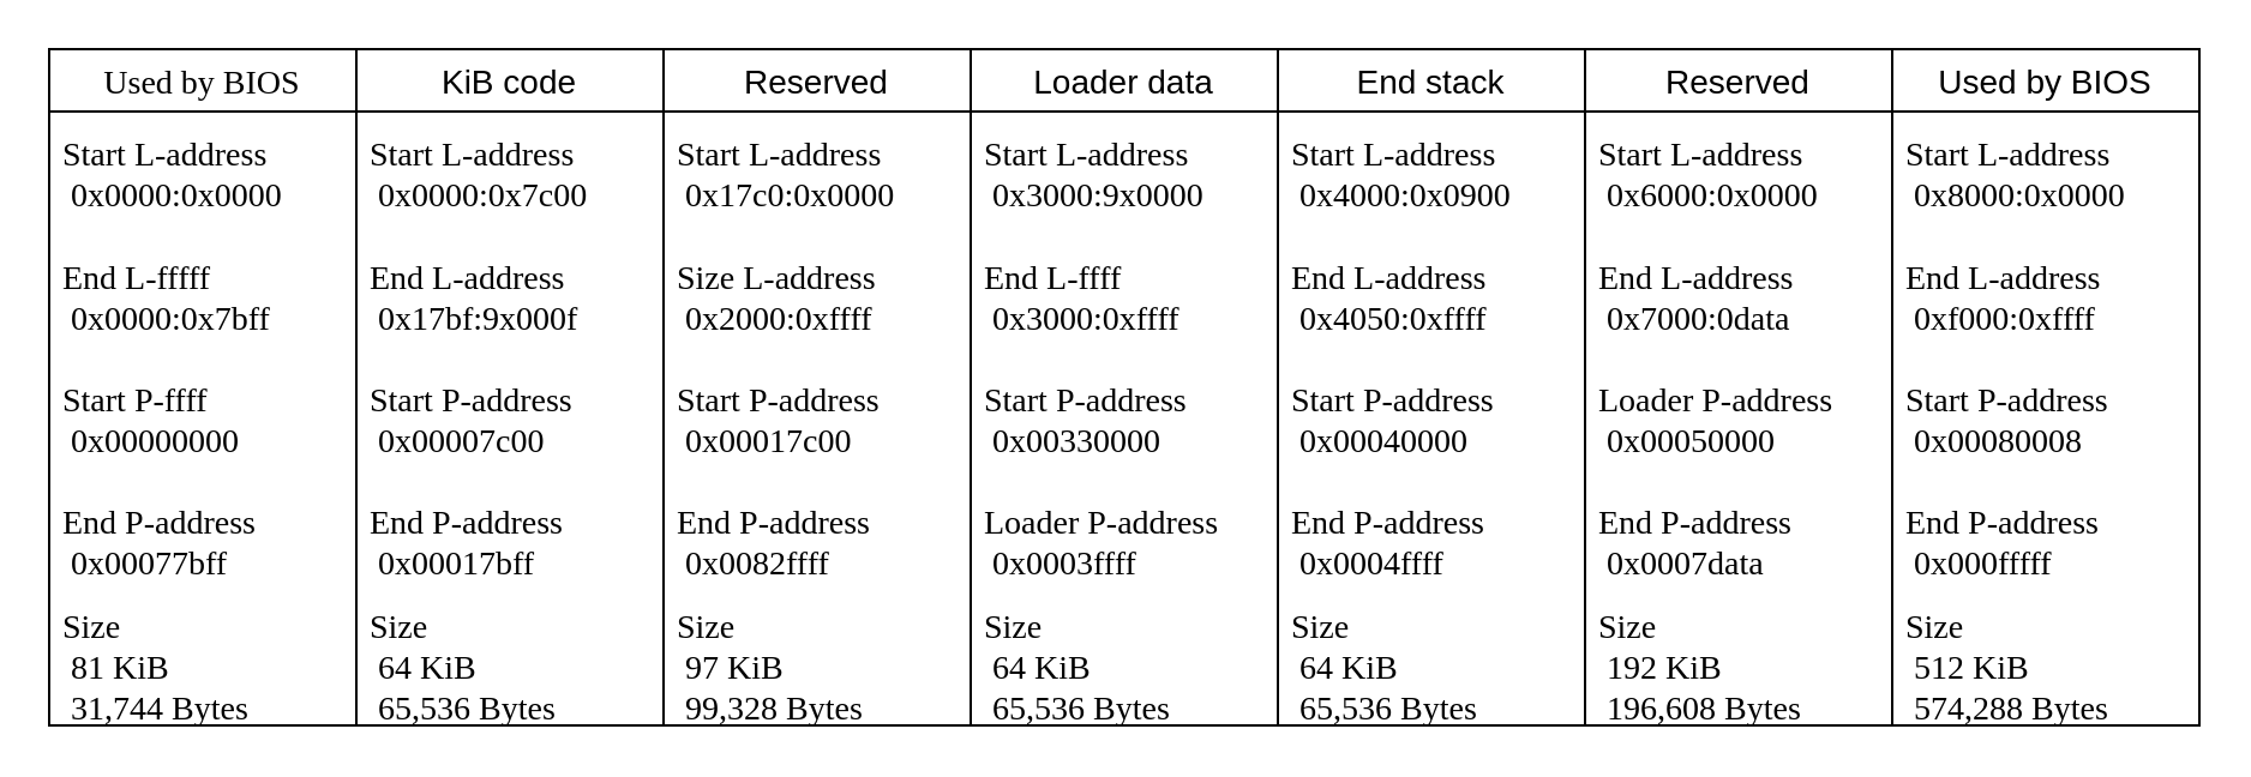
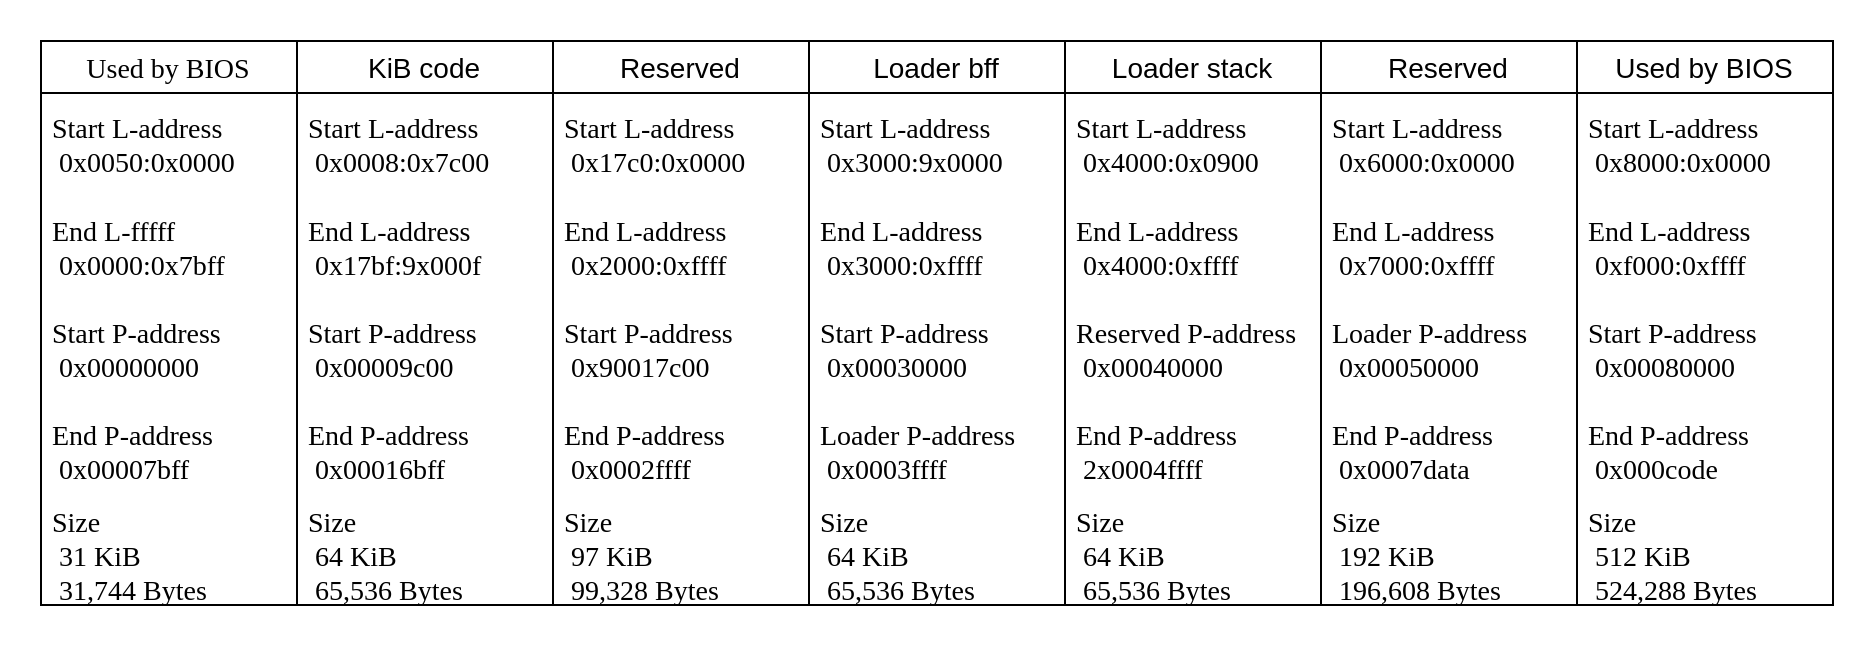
- <mxCell id="14" value="Loader data" style="swimlane;fontStyle=0;childLayout=stackLayout;horizontal=1;startSize=26;fillColor=none;horizontalStack=0;resizeParent=1;resizeParentMax=0;resizeLast=0;collapsible=1;marginBottom=0;fontSize=14;aspect=fixed;" parent="1" vertex="1"><mxGeometry x="404" y="20" width="128" height="282" as="geometry" /></mxCell>
+ <mxCell id="14" value="Loader bff" style="swimlane;fontStyle=0;childLayout=stackLayout;horizontal=1;startSize=26;fillColor=none;horizontalStack=0;resizeParent=1;resizeParentMax=0;resizeLast=0;collapsible=1;marginBottom=0;fontSize=14;aspect=fixed;" parent="1" vertex="1"><mxGeometry x="404" y="20" width="128" height="282" as="geometry" /></mxCell>
- <mxCell id="8" value="End stack" style="swimlane;fontStyle=0;childLayout=stackLayout;horizontal=1;startSize=26;fillColor=none;horizontalStack=0;resizeParent=1;resizeParentMax=0;resizeLast=0;collapsible=1;marginBottom=0;fontSize=14;aspect=fixed;" parent="1" vertex="1"><mxGeometry x="532" y="20" width="128" height="282" as="geometry" /></mxCell>
+ <mxCell id="8" value="Loader stack" style="swimlane;fontStyle=0;childLayout=stackLayout;horizontal=1;startSize=26;fillColor=none;horizontalStack=0;resizeParent=1;resizeParentMax=0;resizeLast=0;collapsible=1;marginBottom=0;fontSize=14;aspect=fixed;" parent="1" vertex="1"><mxGeometry x="532" y="20" width="128" height="282" as="geometry" /></mxCell>
- <mxCell id="33" value="Start L-address &#10; 0x0000:0x0000" style="text;strokeColor=none;fillColor=none;align=left;verticalAlign=middle;spacingLeft=4;spacingRight=4;overflow=hidden;rotatable=0;points=[[0,0.5],[1,0.5]];portConstraint=eastwest;fontSize=14;fontFamily=Consolas;aspect=fixed;" parent="32" vertex="1"><mxGeometry y="26" width="128" height="51.2" as="geometry" /></mxCell>
+ <mxCell id="33" value="Start L-address &#10; 0x0050:0x0000" style="text;strokeColor=none;fillColor=none;align=left;verticalAlign=middle;spacingLeft=4;spacingRight=4;overflow=hidden;rotatable=0;points=[[0,0.5],[1,0.5]];portConstraint=eastwest;fontSize=14;fontFamily=Consolas;aspect=fixed;" parent="32" vertex="1"><mxGeometry y="26" width="128" height="51.2" as="geometry" /></mxCell>
- <mxCell id="27" value="Start L-address &#10; 0x0000:0x7c00" style="text;strokeColor=none;fillColor=none;align=left;verticalAlign=middle;spacingLeft=4;spacingRight=4;overflow=hidden;rotatable=0;points=[[0,0.5],[1,0.5]];portConstraint=eastwest;fontSize=14;fontFamily=Consolas;aspect=fixed;" parent="26" vertex="1"><mxGeometry y="26" width="128" height="51.2" as="geometry" /></mxCell>
+ <mxCell id="27" value="Start L-address &#10; 0x0008:0x7c00" style="text;strokeColor=none;fillColor=none;align=left;verticalAlign=middle;spacingLeft=4;spacingRight=4;overflow=hidden;rotatable=0;points=[[0,0.5],[1,0.5]];portConstraint=eastwest;fontSize=14;fontFamily=Consolas;aspect=fixed;" parent="26" vertex="1"><mxGeometry y="26" width="128" height="51.2" as="geometry" /></mxCell>
- <mxCell id="22" value="Size L-address &#10; 0x2000:0xffff" style="text;strokeColor=none;fillColor=none;align=left;verticalAlign=middle;spacingLeft=4;spacingRight=4;overflow=hidden;rotatable=0;points=[[0,0.5],[1,0.5]];portConstraint=eastwest;fontSize=14;fontFamily=Consolas;aspect=fixed;" parent="20" vertex="1"><mxGeometry y="77.2" width="128" height="51.2" as="geometry" /></mxCell>
+ <mxCell id="22" value="End L-address &#10; 0x2000:0xffff" style="text;strokeColor=none;fillColor=none;align=left;verticalAlign=middle;spacingLeft=4;spacingRight=4;overflow=hidden;rotatable=0;points=[[0,0.5],[1,0.5]];portConstraint=eastwest;fontSize=14;fontFamily=Consolas;aspect=fixed;" parent="20" vertex="1"><mxGeometry y="77.2" width="128" height="51.2" as="geometry" /></mxCell>
- <mxCell id="16" value="End L-ffff &#10; 0x3000:0xffff" style="text;strokeColor=none;fillColor=none;align=left;verticalAlign=middle;spacingLeft=4;spacingRight=4;overflow=hidden;rotatable=0;points=[[0,0.5],[1,0.5]];portConstraint=eastwest;fontSize=14;fontFamily=Consolas;aspect=fixed;" parent="14" vertex="1"><mxGeometry y="77.2" width="128" height="51.2" as="geometry" /></mxCell>
+ <mxCell id="16" value="End L-address &#10; 0x3000:0xffff" style="text;strokeColor=none;fillColor=none;align=left;verticalAlign=middle;spacingLeft=4;spacingRight=4;overflow=hidden;rotatable=0;points=[[0,0.5],[1,0.5]];portConstraint=eastwest;fontSize=14;fontFamily=Consolas;aspect=fixed;" parent="14" vertex="1"><mxGeometry y="77.2" width="128" height="51.2" as="geometry" /></mxCell>
- <mxCell id="10" value="End L-address &#10; 0x4050:0xffff" style="text;strokeColor=none;fillColor=none;align=left;verticalAlign=middle;spacingLeft=4;spacingRight=4;overflow=hidden;rotatable=0;points=[[0,0.5],[1,0.5]];portConstraint=eastwest;fontSize=14;fontFamily=Consolas;aspect=fixed;" parent="8" vertex="1"><mxGeometry y="77.2" width="128" height="51.2" as="geometry" /></mxCell>
+ <mxCell id="10" value="End L-address &#10; 0x4000:0xffff" style="text;strokeColor=none;fillColor=none;align=left;verticalAlign=middle;spacingLeft=4;spacingRight=4;overflow=hidden;rotatable=0;points=[[0,0.5],[1,0.5]];portConstraint=eastwest;fontSize=14;fontFamily=Consolas;aspect=fixed;" parent="8" vertex="1"><mxGeometry y="77.2" width="128" height="51.2" as="geometry" /></mxCell>
- <mxCell id="4" value="End L-address &#10; 0x7000:0data" style="text;strokeColor=none;fillColor=none;align=left;verticalAlign=middle;spacingLeft=4;spacingRight=4;overflow=hidden;rotatable=0;points=[[0,0.5],[1,0.5]];portConstraint=eastwest;fontSize=14;fontFamily=Consolas;aspect=fixed;" parent="2" vertex="1"><mxGeometry y="77.2" width="128" height="51.2" as="geometry" /></mxCell>
+ <mxCell id="4" value="End L-address &#10; 0x7000:0xffff" style="text;strokeColor=none;fillColor=none;align=left;verticalAlign=middle;spacingLeft=4;spacingRight=4;overflow=hidden;rotatable=0;points=[[0,0.5],[1,0.5]];portConstraint=eastwest;fontSize=14;fontFamily=Consolas;aspect=fixed;" parent="2" vertex="1"><mxGeometry y="77.2" width="128" height="51.2" as="geometry" /></mxCell>
- <mxCell id="35" value="Start P-ffff &#10; 0x00000000" style="text;strokeColor=none;fillColor=none;align=left;verticalAlign=middle;spacingLeft=4;spacingRight=4;overflow=hidden;rotatable=0;points=[[0,0.5],[1,0.5]];portConstraint=eastwest;fontSize=14;fontFamily=Consolas;aspect=fixed;" parent="32" vertex="1"><mxGeometry y="128.4" width="128" height="51.2" as="geometry" /></mxCell>
+ <mxCell id="35" value="Start P-address &#10; 0x00000000" style="text;strokeColor=none;fillColor=none;align=left;verticalAlign=middle;spacingLeft=4;spacingRight=4;overflow=hidden;rotatable=0;points=[[0,0.5],[1,0.5]];portConstraint=eastwest;fontSize=14;fontFamily=Consolas;aspect=fixed;" parent="32" vertex="1"><mxGeometry y="128.4" width="128" height="51.2" as="geometry" /></mxCell>
- <mxCell id="29" value="Start P-address &#10; 0x00007c00" style="text;strokeColor=none;fillColor=none;align=left;verticalAlign=middle;spacingLeft=4;spacingRight=4;overflow=hidden;rotatable=0;points=[[0,0.5],[1,0.5]];portConstraint=eastwest;fontSize=14;fontFamily=Consolas;aspect=fixed;" parent="26" vertex="1"><mxGeometry y="128.4" width="128" height="51.2" as="geometry" /></mxCell>
+ <mxCell id="29" value="Start P-address &#10; 0x00009c00" style="text;strokeColor=none;fillColor=none;align=left;verticalAlign=middle;spacingLeft=4;spacingRight=4;overflow=hidden;rotatable=0;points=[[0,0.5],[1,0.5]];portConstraint=eastwest;fontSize=14;fontFamily=Consolas;aspect=fixed;" parent="26" vertex="1"><mxGeometry y="128.4" width="128" height="51.2" as="geometry" /></mxCell>
- <mxCell id="23" value="Start P-address &#10; 0x00017c00" style="text;strokeColor=none;fillColor=none;align=left;verticalAlign=middle;spacingLeft=4;spacingRight=4;overflow=hidden;rotatable=0;points=[[0,0.5],[1,0.5]];portConstraint=eastwest;fontSize=14;fontFamily=Consolas;aspect=fixed;" parent="20" vertex="1"><mxGeometry y="128.4" width="128" height="51.2" as="geometry" /></mxCell>
+ <mxCell id="23" value="Start P-address &#10; 0x90017c00" style="text;strokeColor=none;fillColor=none;align=left;verticalAlign=middle;spacingLeft=4;spacingRight=4;overflow=hidden;rotatable=0;points=[[0,0.5],[1,0.5]];portConstraint=eastwest;fontSize=14;fontFamily=Consolas;aspect=fixed;" parent="20" vertex="1"><mxGeometry y="128.4" width="128" height="51.2" as="geometry" /></mxCell>
- <mxCell id="17" value="Start P-address &#10; 0x00330000" style="text;strokeColor=none;fillColor=none;align=left;verticalAlign=middle;spacingLeft=4;spacingRight=4;overflow=hidden;rotatable=0;points=[[0,0.5],[1,0.5]];portConstraint=eastwest;fontSize=14;fontFamily=Consolas;aspect=fixed;" parent="14" vertex="1"><mxGeometry y="128.4" width="128" height="51.2" as="geometry" /></mxCell>
+ <mxCell id="17" value="Start P-address &#10; 0x00030000" style="text;strokeColor=none;fillColor=none;align=left;verticalAlign=middle;spacingLeft=4;spacingRight=4;overflow=hidden;rotatable=0;points=[[0,0.5],[1,0.5]];portConstraint=eastwest;fontSize=14;fontFamily=Consolas;aspect=fixed;" parent="14" vertex="1"><mxGeometry y="128.4" width="128" height="51.2" as="geometry" /></mxCell>
- <mxCell id="11" value="Start P-address &#10; 0x00040000" style="text;strokeColor=none;fillColor=none;align=left;verticalAlign=middle;spacingLeft=4;spacingRight=4;overflow=hidden;rotatable=0;points=[[0,0.5],[1,0.5]];portConstraint=eastwest;fontSize=14;fontFamily=Consolas;aspect=fixed;" parent="8" vertex="1"><mxGeometry y="128.4" width="128" height="51.2" as="geometry" /></mxCell>
+ <mxCell id="11" value="Reserved P-address &#10; 0x00040000" style="text;strokeColor=none;fillColor=none;align=left;verticalAlign=middle;spacingLeft=4;spacingRight=4;overflow=hidden;rotatable=0;points=[[0,0.5],[1,0.5]];portConstraint=eastwest;fontSize=14;fontFamily=Consolas;aspect=fixed;" parent="8" vertex="1"><mxGeometry y="128.4" width="128" height="51.2" as="geometry" /></mxCell>
- <mxCell id="41" value="Start P-address &#10; 0x00080008" style="text;strokeColor=none;fillColor=none;align=left;verticalAlign=middle;spacingLeft=4;spacingRight=4;overflow=hidden;rotatable=0;points=[[0,0.5],[1,0.5]];portConstraint=eastwest;fontSize=14;fontFamily=Consolas;aspect=fixed;" parent="38" vertex="1"><mxGeometry y="128.4" width="128" height="51.2" as="geometry" /></mxCell>
+ <mxCell id="41" value="Start P-address &#10; 0x00080000" style="text;strokeColor=none;fillColor=none;align=left;verticalAlign=middle;spacingLeft=4;spacingRight=4;overflow=hidden;rotatable=0;points=[[0,0.5],[1,0.5]];portConstraint=eastwest;fontSize=14;fontFamily=Consolas;aspect=fixed;" parent="38" vertex="1"><mxGeometry y="128.4" width="128" height="51.2" as="geometry" /></mxCell>
- <mxCell id="36" value="End P-address &#10; 0x00077bff" style="text;strokeColor=none;fillColor=none;align=left;verticalAlign=middle;spacingLeft=4;spacingRight=4;overflow=hidden;rotatable=0;points=[[0,0.5],[1,0.5]];portConstraint=eastwest;fontSize=14;fontFamily=Consolas;aspect=fixed;" parent="32" vertex="1"><mxGeometry y="179.6" width="128" height="51.2" as="geometry" /></mxCell>
+ <mxCell id="36" value="End P-address &#10; 0x00007bff" style="text;strokeColor=none;fillColor=none;align=left;verticalAlign=middle;spacingLeft=4;spacingRight=4;overflow=hidden;rotatable=0;points=[[0,0.5],[1,0.5]];portConstraint=eastwest;fontSize=14;fontFamily=Consolas;aspect=fixed;" parent="32" vertex="1"><mxGeometry y="179.6" width="128" height="51.2" as="geometry" /></mxCell>
- <mxCell id="30" value="End P-address &#10; 0x00017bff" style="text;strokeColor=none;fillColor=none;align=left;verticalAlign=middle;spacingLeft=4;spacingRight=4;overflow=hidden;rotatable=0;points=[[0,0.5],[1,0.5]];portConstraint=eastwest;fontSize=14;fontFamily=Consolas;aspect=fixed;" parent="26" vertex="1"><mxGeometry y="179.6" width="128" height="51.2" as="geometry" /></mxCell>
+ <mxCell id="30" value="End P-address &#10; 0x00016bff" style="text;strokeColor=none;fillColor=none;align=left;verticalAlign=middle;spacingLeft=4;spacingRight=4;overflow=hidden;rotatable=0;points=[[0,0.5],[1,0.5]];portConstraint=eastwest;fontSize=14;fontFamily=Consolas;aspect=fixed;" parent="26" vertex="1"><mxGeometry y="179.6" width="128" height="51.2" as="geometry" /></mxCell>
- <mxCell id="24" value="End P-address &#10; 0x0082ffff" style="text;strokeColor=none;fillColor=none;align=left;verticalAlign=middle;spacingLeft=4;spacingRight=4;overflow=hidden;rotatable=0;points=[[0,0.5],[1,0.5]];portConstraint=eastwest;fontSize=14;fontFamily=Consolas;aspect=fixed;" parent="20" vertex="1"><mxGeometry y="179.6" width="128" height="51.2" as="geometry" /></mxCell>
+ <mxCell id="24" value="End P-address &#10; 0x0002ffff" style="text;strokeColor=none;fillColor=none;align=left;verticalAlign=middle;spacingLeft=4;spacingRight=4;overflow=hidden;rotatable=0;points=[[0,0.5],[1,0.5]];portConstraint=eastwest;fontSize=14;fontFamily=Consolas;aspect=fixed;" parent="20" vertex="1"><mxGeometry y="179.6" width="128" height="51.2" as="geometry" /></mxCell>
- <mxCell id="12" value="End P-address &#10; 0x0004ffff" style="text;strokeColor=none;fillColor=none;align=left;verticalAlign=middle;spacingLeft=4;spacingRight=4;overflow=hidden;rotatable=0;points=[[0,0.5],[1,0.5]];portConstraint=eastwest;fontSize=14;fontFamily=Consolas;aspect=fixed;" parent="8" vertex="1"><mxGeometry y="179.6" width="128" height="51.2" as="geometry" /></mxCell>
+ <mxCell id="12" value="End P-address &#10; 2x0004ffff" style="text;strokeColor=none;fillColor=none;align=left;verticalAlign=middle;spacingLeft=4;spacingRight=4;overflow=hidden;rotatable=0;points=[[0,0.5],[1,0.5]];portConstraint=eastwest;fontSize=14;fontFamily=Consolas;aspect=fixed;" parent="8" vertex="1"><mxGeometry y="179.6" width="128" height="51.2" as="geometry" /></mxCell>
- <mxCell id="42" value="End P-address &#10; 0x000fffff" style="text;strokeColor=none;fillColor=none;align=left;verticalAlign=middle;spacingLeft=4;spacingRight=4;overflow=hidden;rotatable=0;points=[[0,0.5],[1,0.5]];portConstraint=eastwest;fontSize=14;fontFamily=Consolas;aspect=fixed;" parent="38" vertex="1"><mxGeometry y="179.6" width="128" height="51.2" as="geometry" /></mxCell>
+ <mxCell id="42" value="End P-address &#10; 0x000code" style="text;strokeColor=none;fillColor=none;align=left;verticalAlign=middle;spacingLeft=4;spacingRight=4;overflow=hidden;rotatable=0;points=[[0,0.5],[1,0.5]];portConstraint=eastwest;fontSize=14;fontFamily=Consolas;aspect=fixed;" parent="38" vertex="1"><mxGeometry y="179.6" width="128" height="51.2" as="geometry" /></mxCell>
- <mxCell id="37" value="Size &#10; 81 KiB&#10; 31,744 Bytes" style="text;strokeColor=none;fillColor=none;align=left;verticalAlign=middle;spacingLeft=4;spacingRight=4;overflow=hidden;rotatable=0;points=[[0,0.5],[1,0.5]];portConstraint=eastwest;fontSize=14;fontFamily=Consolas;aspect=fixed;" parent="32" vertex="1"><mxGeometry y="230.8" width="128" height="51.2" as="geometry" /></mxCell>
+ <mxCell id="37" value="Size &#10; 31 KiB&#10; 31,744 Bytes" style="text;strokeColor=none;fillColor=none;align=left;verticalAlign=middle;spacingLeft=4;spacingRight=4;overflow=hidden;rotatable=0;points=[[0,0.5],[1,0.5]];portConstraint=eastwest;fontSize=14;fontFamily=Consolas;aspect=fixed;" parent="32" vertex="1"><mxGeometry y="230.8" width="128" height="51.2" as="geometry" /></mxCell>
- <mxCell id="43" value="Size&#10; 512 KiB&#10; 574,288 Bytes" style="text;strokeColor=none;fillColor=none;align=left;verticalAlign=middle;spacingLeft=4;spacingRight=4;overflow=hidden;rotatable=0;points=[[0,0.5],[1,0.5]];portConstraint=eastwest;fontSize=14;fontFamily=Consolas;aspect=fixed;" parent="38" vertex="1"><mxGeometry y="230.8" width="128" height="51.2" as="geometry" /></mxCell>
+ <mxCell id="43" value="Size&#10; 512 KiB&#10; 524,288 Bytes" style="text;strokeColor=none;fillColor=none;align=left;verticalAlign=middle;spacingLeft=4;spacingRight=4;overflow=hidden;rotatable=0;points=[[0,0.5],[1,0.5]];portConstraint=eastwest;fontSize=14;fontFamily=Consolas;aspect=fixed;" parent="38" vertex="1"><mxGeometry y="230.8" width="128" height="51.2" as="geometry" /></mxCell>
